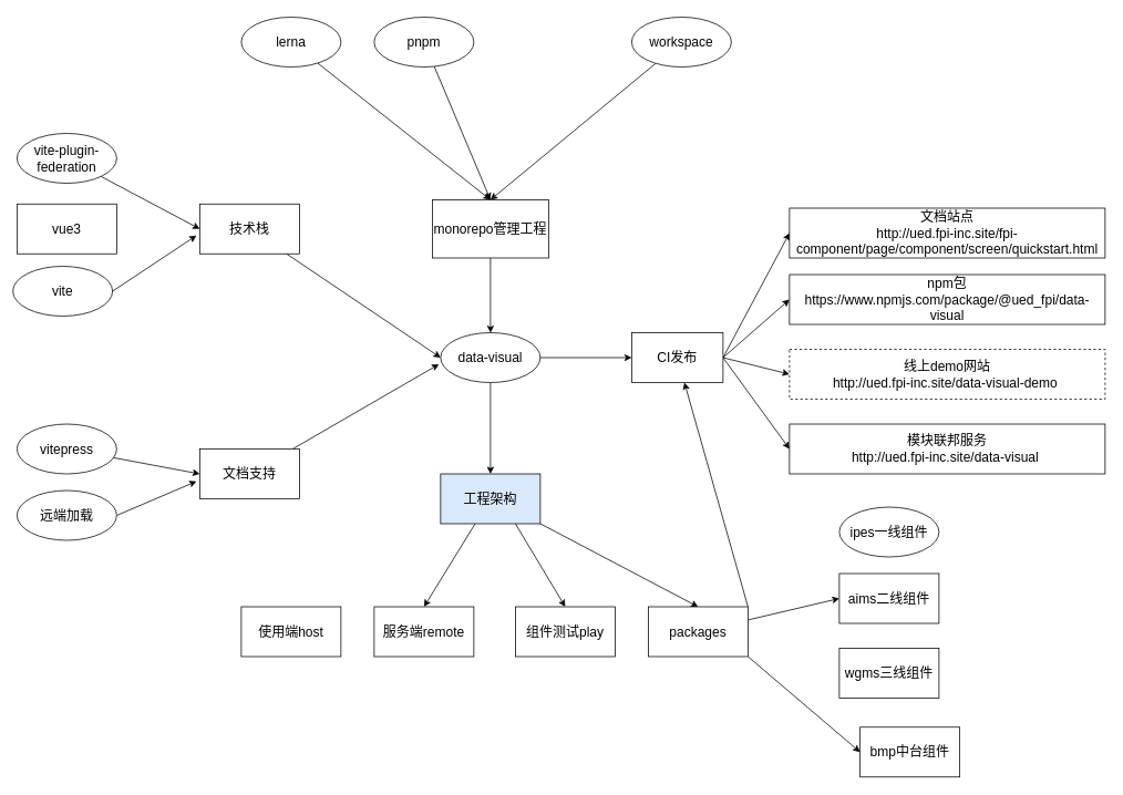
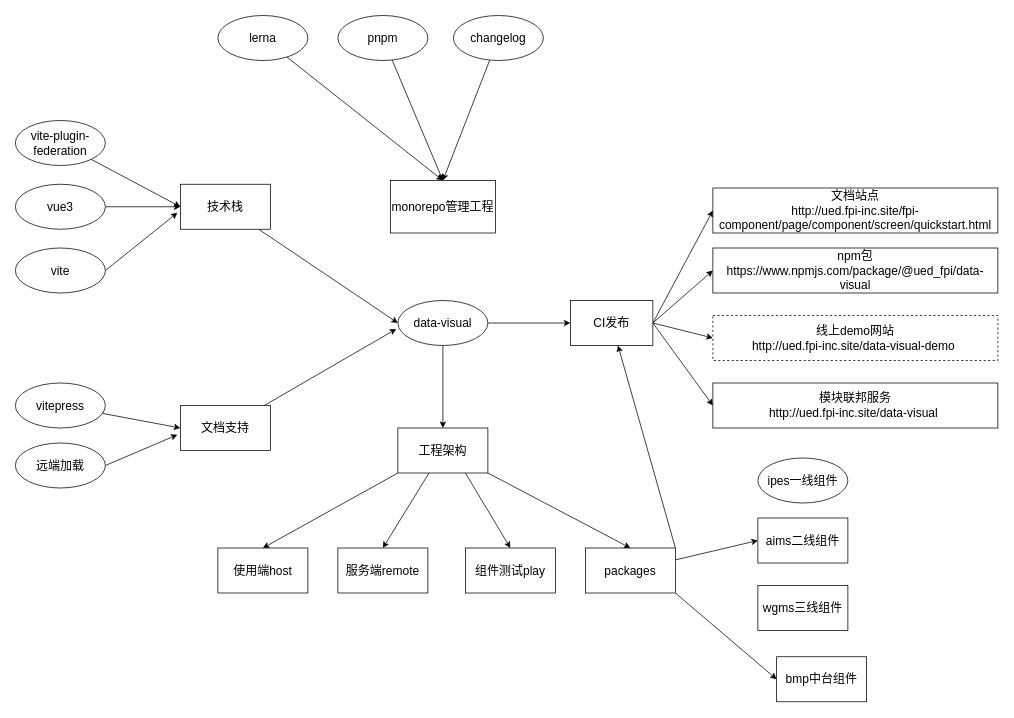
+ <mxCell id="12" value="&lt;font style=&quot;font-size: 16px&quot;&gt;changelog&lt;/font&gt;" style="ellipse;whiteSpace=wrap;html=1;fontFamily=Helvetica;fontSize=16;" parent="1" vertex="1"><mxGeometry x="604" y="20" width="120" height="60" as="geometry" /></mxCell>
- <mxCell id="14" value="&lt;font style=&quot;font-size: 16px&quot;&gt;workspace&lt;/font&gt;" style="ellipse;whiteSpace=wrap;html=1;fontFamily=Helvetica;fontSize=16;" parent="1" vertex="1"><mxGeometry x="760" y="20" width="120" height="60" as="geometry" /></mxCell>
+ <mxCell id="11" style="edgeStyle=none;html=1;entryX=0.5;entryY=0;entryDx=0;entryDy=0;fontFamily=Helvetica;fontSize=16;" parent="1" source="12" target="3" edge="1"><mxGeometry relative="1" as="geometry" /></mxCell>
- <mxCell id="13" style="edgeStyle=none;html=1;entryX=0.5;entryY=0;entryDx=0;entryDy=0;fontFamily=Helvetica;fontSize=16;" parent="1" source="14" target="3" edge="1"><mxGeometry relative="1" as="geometry" /></mxCell>
- <mxCell id="18" value="vue3" style="whiteSpace=wrap;html=1;fontFamily=Helvetica;fontSize=16;rounded=0;" parent="1" vertex="1"><mxGeometry x="20" y="245" width="120" height="60" as="geometry" /></mxCell>
+ <mxCell id="18" value="vue3" style="ellipse;whiteSpace=wrap;html=1;fontFamily=Helvetica;fontSize=16;" parent="1" vertex="1"><mxGeometry x="20" y="245" width="120" height="60" as="geometry" /></mxCell>
+ <mxCell id="17" style="edgeStyle=none;html=1;fontFamily=Helvetica;fontSize=16;entryX=0;entryY=0.5;entryDx=0;entryDy=0;" parent="1" source="18" target="22" edge="1"><mxGeometry relative="1" as="geometry"><mxPoint x="230" y="275" as="targetPoint" /></mxGeometry></mxCell>
- <mxCell id="20" value="vite" style="ellipse;whiteSpace=wrap;html=1;fontFamily=Helvetica;fontSize=16;" parent="1" vertex="1"><mxGeometry x="15" y="320" width="120" height="60" as="geometry" /></mxCell>
+ <mxCell id="20" value="vite" style="ellipse;whiteSpace=wrap;html=1;fontFamily=Helvetica;fontSize=16;" parent="1" vertex="1"><mxGeometry x="20" y="330" width="120" height="60" as="geometry" /></mxCell>
- <mxCell id="2" style="edgeStyle=none;html=1;entryX=0.5;entryY=0;entryDx=0;entryDy=0;" parent="1" source="3" target="6" edge="1"><mxGeometry relative="1" as="geometry"><mxPoint x="700" y="440" as="targetPoint" /></mxGeometry></mxCell>
- <mxCell id="27" value="工程架构" style="whiteSpace=wrap;html=1;fontFamily=Helvetica;fontSize=16;fillColor=#dae8fc;" parent="1" vertex="1"><mxGeometry x="530" y="570" width="120" height="60" as="geometry" /></mxCell>
+ <mxCell id="27" value="工程架构" style="whiteSpace=wrap;html=1;fontFamily=Helvetica;fontSize=16;" parent="1" vertex="1"><mxGeometry x="530" y="570" width="120" height="60" as="geometry" /></mxCell>
+ <mxCell id="23" style="edgeStyle=none;html=1;entryX=0.5;entryY=0;entryDx=0;entryDy=0;fontFamily=Helvetica;fontSize=16;exitX=0;exitY=1;exitDx=0;exitDy=0;" parent="1" source="27" target="28" edge="1"><mxGeometry relative="1" as="geometry" /></mxCell>
